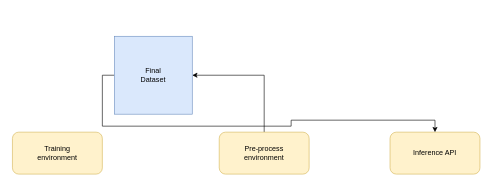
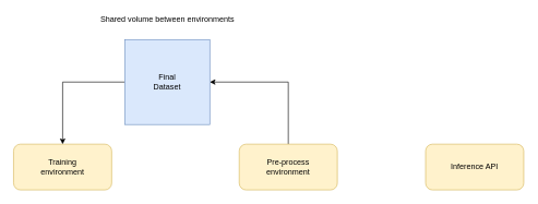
+ <mxCell id="8" value="Shared volume between environments" style="text;html=1;align=center;verticalAlign=middle;resizable=0;points=[];autosize=1;" vertex="1" parent="1"><mxGeometry x="145" y="20" width="220" height="20" as="geometry" /></mxCell>
- <mxCell id="6" style="edgeStyle=orthogonalEdgeStyle;rounded=0;orthogonalLoop=1;jettySize=auto;html=1;exitX=0;exitY=0.5;exitDx=0;exitDy=0;" edge="1" parent="1" source="7" target="5"><mxGeometry relative="1" as="geometry" /></mxCell>
+ <mxCell id="6" style="edgeStyle=orthogonalEdgeStyle;rounded=0;orthogonalLoop=1;jettySize=auto;html=1;exitX=0;exitY=0.5;exitDx=0;exitDy=0;entryX=0.5;entryY=0;entryDx=0;entryDy=0;" edge="1" parent="1" source="7" target="2"><mxGeometry relative="1" as="geometry" /></mxCell>
